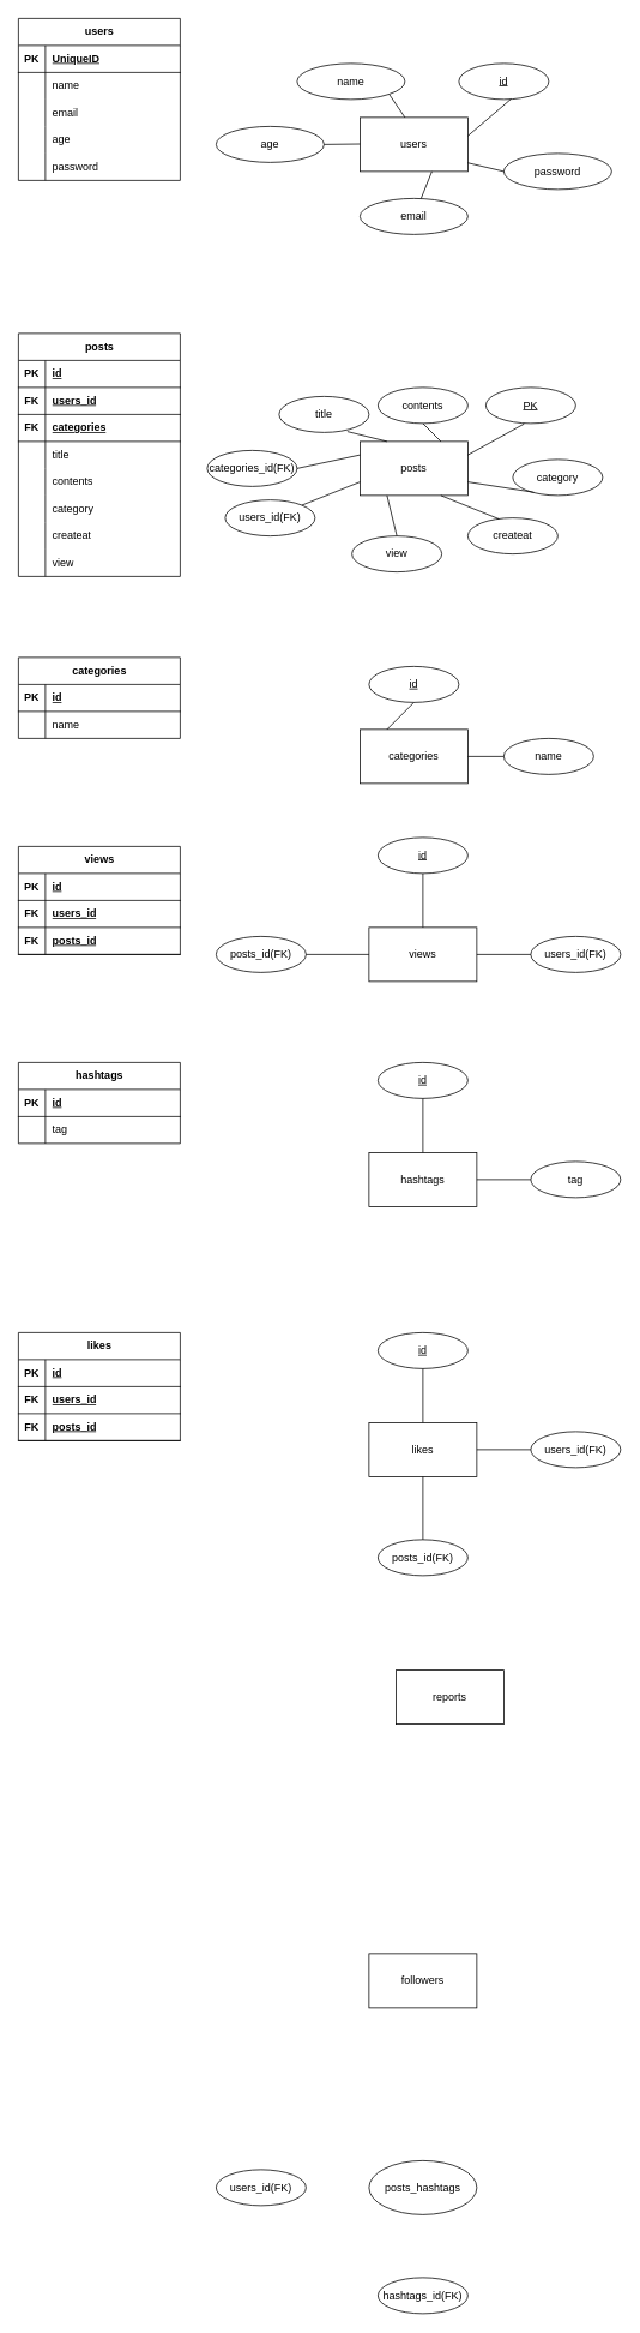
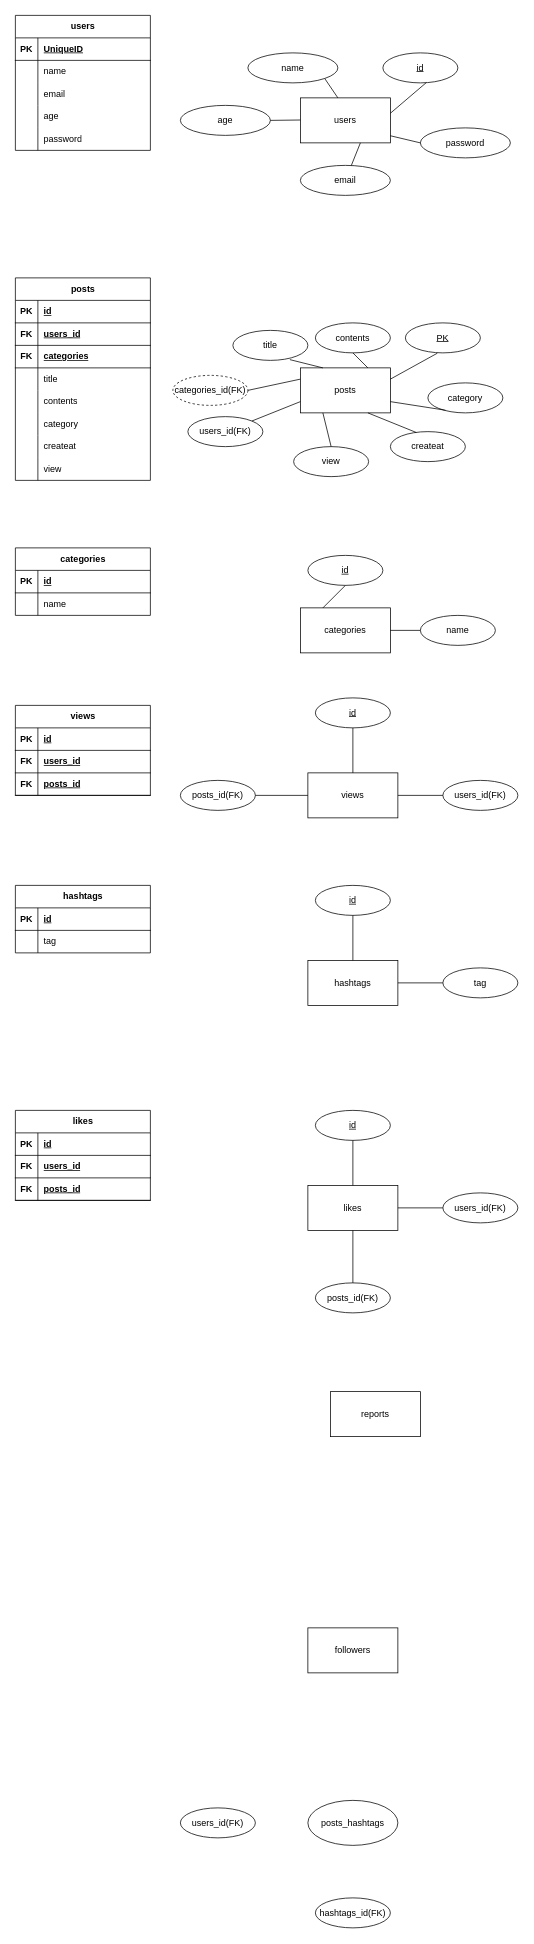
- <mxCell id="37" value="categories_id(FK)" style="ellipse;whiteSpace=wrap;html=1;align=center;" vertex="1" parent="1"><mxGeometry x="230" y="500" width="100" height="40" as="geometry" /></mxCell>
+ <mxCell id="37" value="categories_id(FK)" style="ellipse;whiteSpace=wrap;html=1;align=center;dashed=1;" vertex="1" parent="1"><mxGeometry x="230" y="500" width="100" height="40" as="geometry" /></mxCell>
